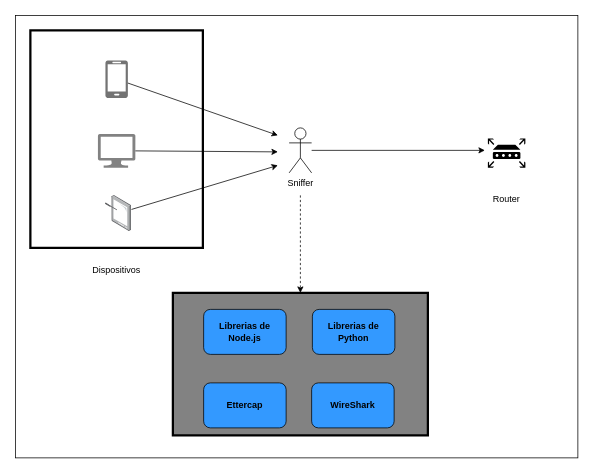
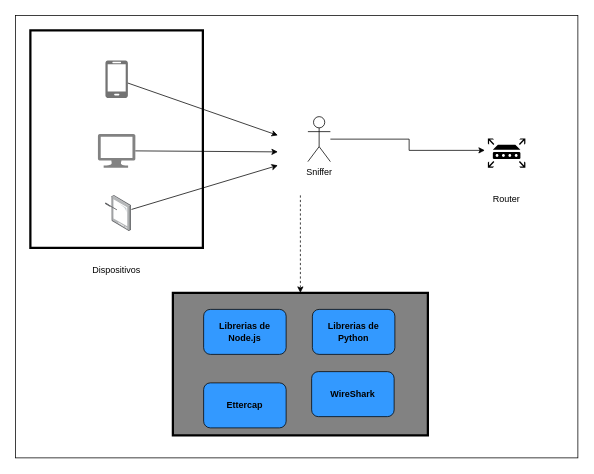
- <mxCell id="5" value="Sniffer" style="shape=umlActor;verticalLabelPosition=bottom;verticalAlign=top;html=1;outlineConnect=0;" parent="1" vertex="1"><mxGeometry x="385" y="170" width="30" height="60" as="geometry" /></mxCell>
+ <mxCell id="5" value="Sniffer" style="shape=umlActor;verticalLabelPosition=bottom;verticalAlign=top;html=1;outlineConnect=0;" parent="1" vertex="1"><mxGeometry x="410" y="155" width="30" height="60" as="geometry" /></mxCell>
- <mxCell id="20" value="&lt;b&gt;WireShark&lt;/b&gt;" style="rounded=1;whiteSpace=wrap;html=1;strokeWidth=1;fillColor=#3399FF;" vertex="1" parent="1"><mxGeometry x="415" y="510" width="110" height="60" as="geometry" /></mxCell>
+ <mxCell id="20" value="&lt;b&gt;WireShark&lt;/b&gt;" style="rounded=1;whiteSpace=wrap;html=1;strokeWidth=1;fillColor=#3399FF;" vertex="1" parent="1"><mxGeometry x="415" y="495" width="110" height="60" as="geometry" /></mxCell>
